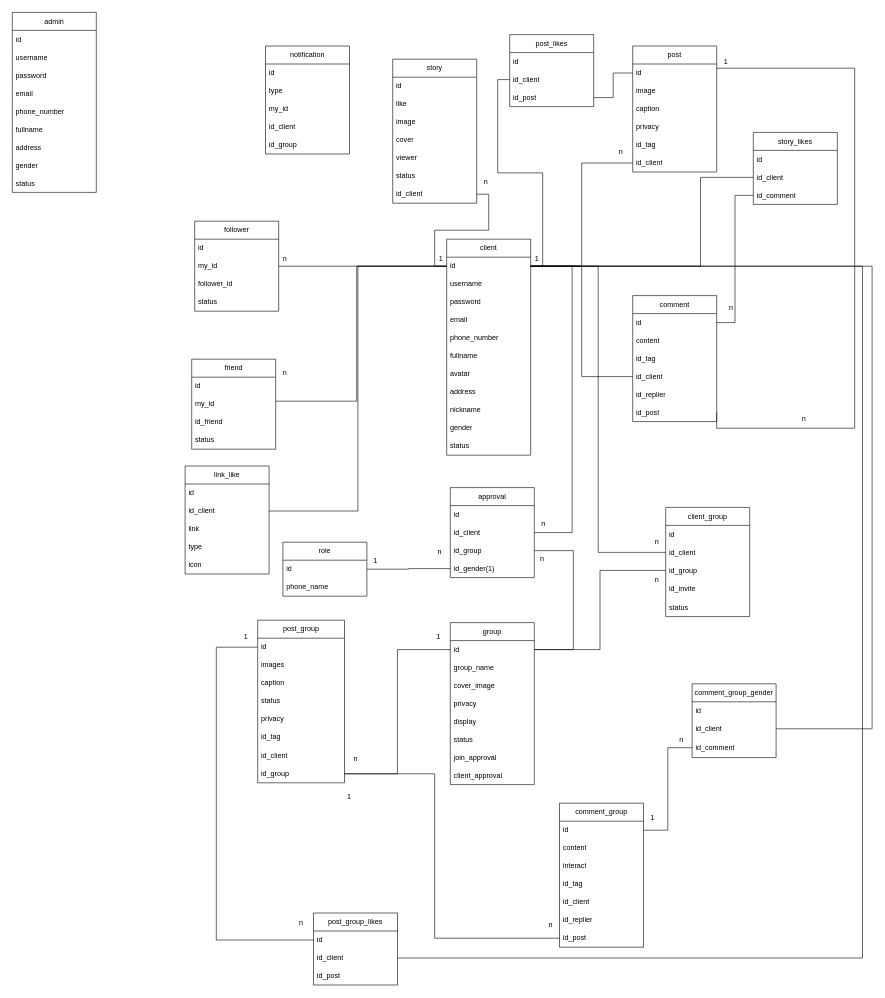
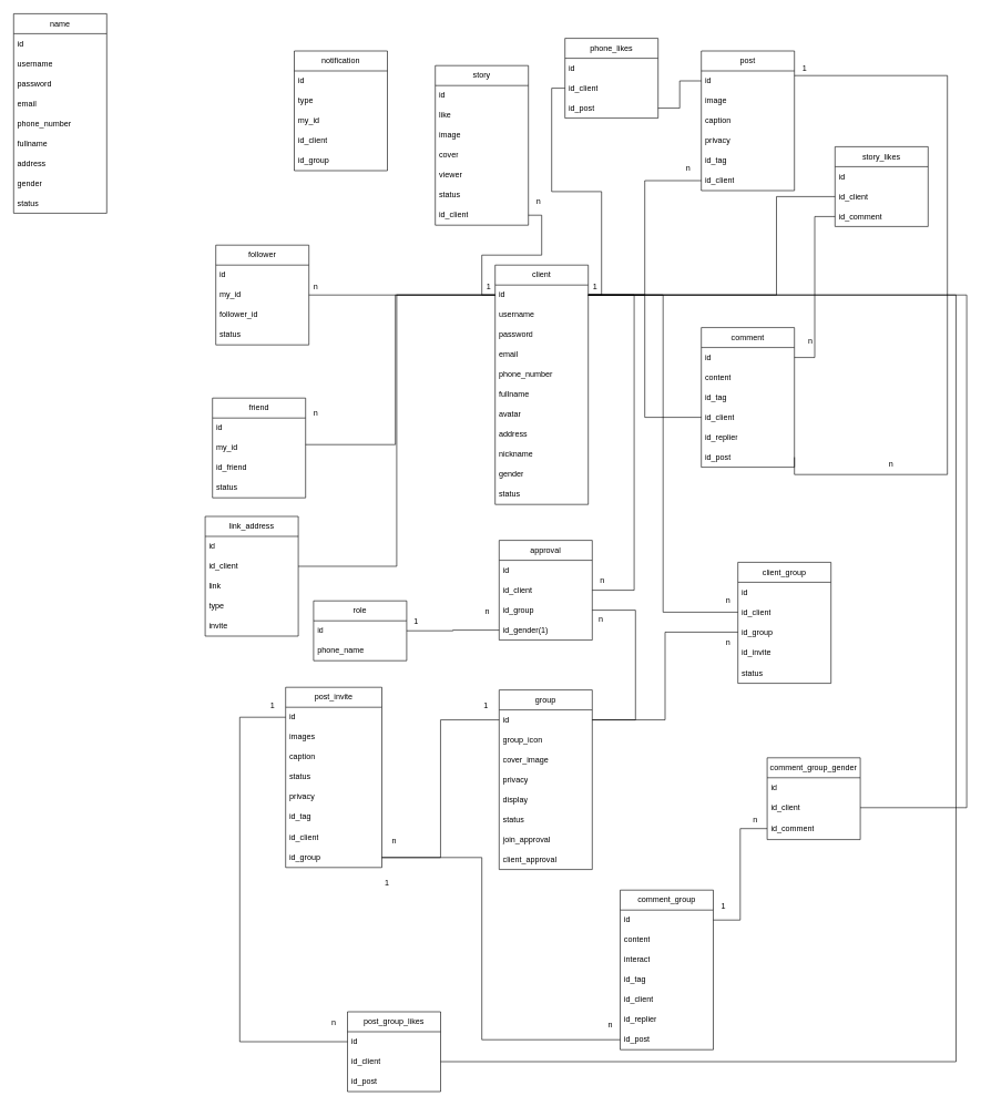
- <mxCell id="159" value="admin" style="swimlane;fontStyle=0;childLayout=stackLayout;horizontal=1;startSize=30;horizontalStack=0;resizeParent=1;resizeParentMax=0;resizeLast=0;collapsible=1;marginBottom=0;whiteSpace=wrap;html=1;" vertex="1" parent="1"><mxGeometry x="20" y="20" width="140" height="300" as="geometry" /></mxCell>
+ <mxCell id="159" value="name" style="swimlane;fontStyle=0;childLayout=stackLayout;horizontal=1;startSize=30;horizontalStack=0;resizeParent=1;resizeParentMax=0;resizeLast=0;collapsible=1;marginBottom=0;whiteSpace=wrap;html=1;" vertex="1" parent="1"><mxGeometry x="20" y="20" width="140" height="300" as="geometry" /></mxCell>
- <mxCell id="61" value="post_likes" style="swimlane;fontStyle=0;childLayout=stackLayout;horizontal=1;startSize=30;horizontalStack=0;resizeParent=1;resizeParentMax=0;resizeLast=0;collapsible=1;marginBottom=0;whiteSpace=wrap;html=1;" parent="1" vertex="1"><mxGeometry x="849" y="57" width="140" height="120" as="geometry" /></mxCell>
+ <mxCell id="61" value="phone_likes" style="swimlane;fontStyle=0;childLayout=stackLayout;horizontal=1;startSize=30;horizontalStack=0;resizeParent=1;resizeParentMax=0;resizeLast=0;collapsible=1;marginBottom=0;whiteSpace=wrap;html=1;" parent="1" vertex="1"><mxGeometry x="849" y="57" width="140" height="120" as="geometry" /></mxCell>
- <mxCell id="136" value="link_like" style="swimlane;fontStyle=0;childLayout=stackLayout;horizontal=1;startSize=30;horizontalStack=0;resizeParent=1;resizeParentMax=0;resizeLast=0;collapsible=1;marginBottom=0;whiteSpace=wrap;html=1;" parent="1" vertex="1"><mxGeometry x="308" y="776" width="140" height="180" as="geometry" /></mxCell>
+ <mxCell id="136" value="link_address" style="swimlane;fontStyle=0;childLayout=stackLayout;horizontal=1;startSize=30;horizontalStack=0;resizeParent=1;resizeParentMax=0;resizeLast=0;collapsible=1;marginBottom=0;whiteSpace=wrap;html=1;" parent="1" vertex="1"><mxGeometry x="308" y="776" width="140" height="180" as="geometry" /></mxCell>
- <mxCell id="141" value="icon" style="text;strokeColor=none;fillColor=none;align=left;verticalAlign=middle;spacingLeft=4;spacingRight=4;overflow=hidden;points=[[0,0.5],[1,0.5]];portConstraint=eastwest;rotatable=0;whiteSpace=wrap;html=1;" parent="136" vertex="1"><mxGeometry y="150" width="140" height="30" as="geometry" /></mxCell>
+ <mxCell id="141" value="invite" style="text;strokeColor=none;fillColor=none;align=left;verticalAlign=middle;spacingLeft=4;spacingRight=4;overflow=hidden;points=[[0,0.5],[1,0.5]];portConstraint=eastwest;rotatable=0;whiteSpace=wrap;html=1;" parent="136" vertex="1"><mxGeometry y="150" width="140" height="30" as="geometry" /></mxCell>
- <mxCell id="78" value="post_group" style="swimlane;fontStyle=0;childLayout=stackLayout;horizontal=1;startSize=30;horizontalStack=0;resizeParent=1;resizeParentMax=0;resizeLast=0;collapsible=1;marginBottom=0;whiteSpace=wrap;html=1;" parent="1" vertex="1"><mxGeometry x="429" y="1033" width="144.67" height="271" as="geometry" /></mxCell>
+ <mxCell id="78" value="post_invite" style="swimlane;fontStyle=0;childLayout=stackLayout;horizontal=1;startSize=30;horizontalStack=0;resizeParent=1;resizeParentMax=0;resizeLast=0;collapsible=1;marginBottom=0;whiteSpace=wrap;html=1;" parent="1" vertex="1"><mxGeometry x="429" y="1033" width="144.67" height="271" as="geometry" /></mxCell>
- <mxCell id="68" value="group_name" style="text;strokeColor=none;fillColor=none;align=left;verticalAlign=middle;spacingLeft=4;spacingRight=4;overflow=hidden;points=[[0,0.5],[1,0.5]];portConstraint=eastwest;rotatable=0;whiteSpace=wrap;html=1;" parent="66" vertex="1"><mxGeometry y="60" width="140" height="30" as="geometry" /></mxCell>
+ <mxCell id="68" value="group_icon" style="text;strokeColor=none;fillColor=none;align=left;verticalAlign=middle;spacingLeft=4;spacingRight=4;overflow=hidden;points=[[0,0.5],[1,0.5]];portConstraint=eastwest;rotatable=0;whiteSpace=wrap;html=1;" parent="66" vertex="1"><mxGeometry y="60" width="140" height="30" as="geometry" /></mxCell>
